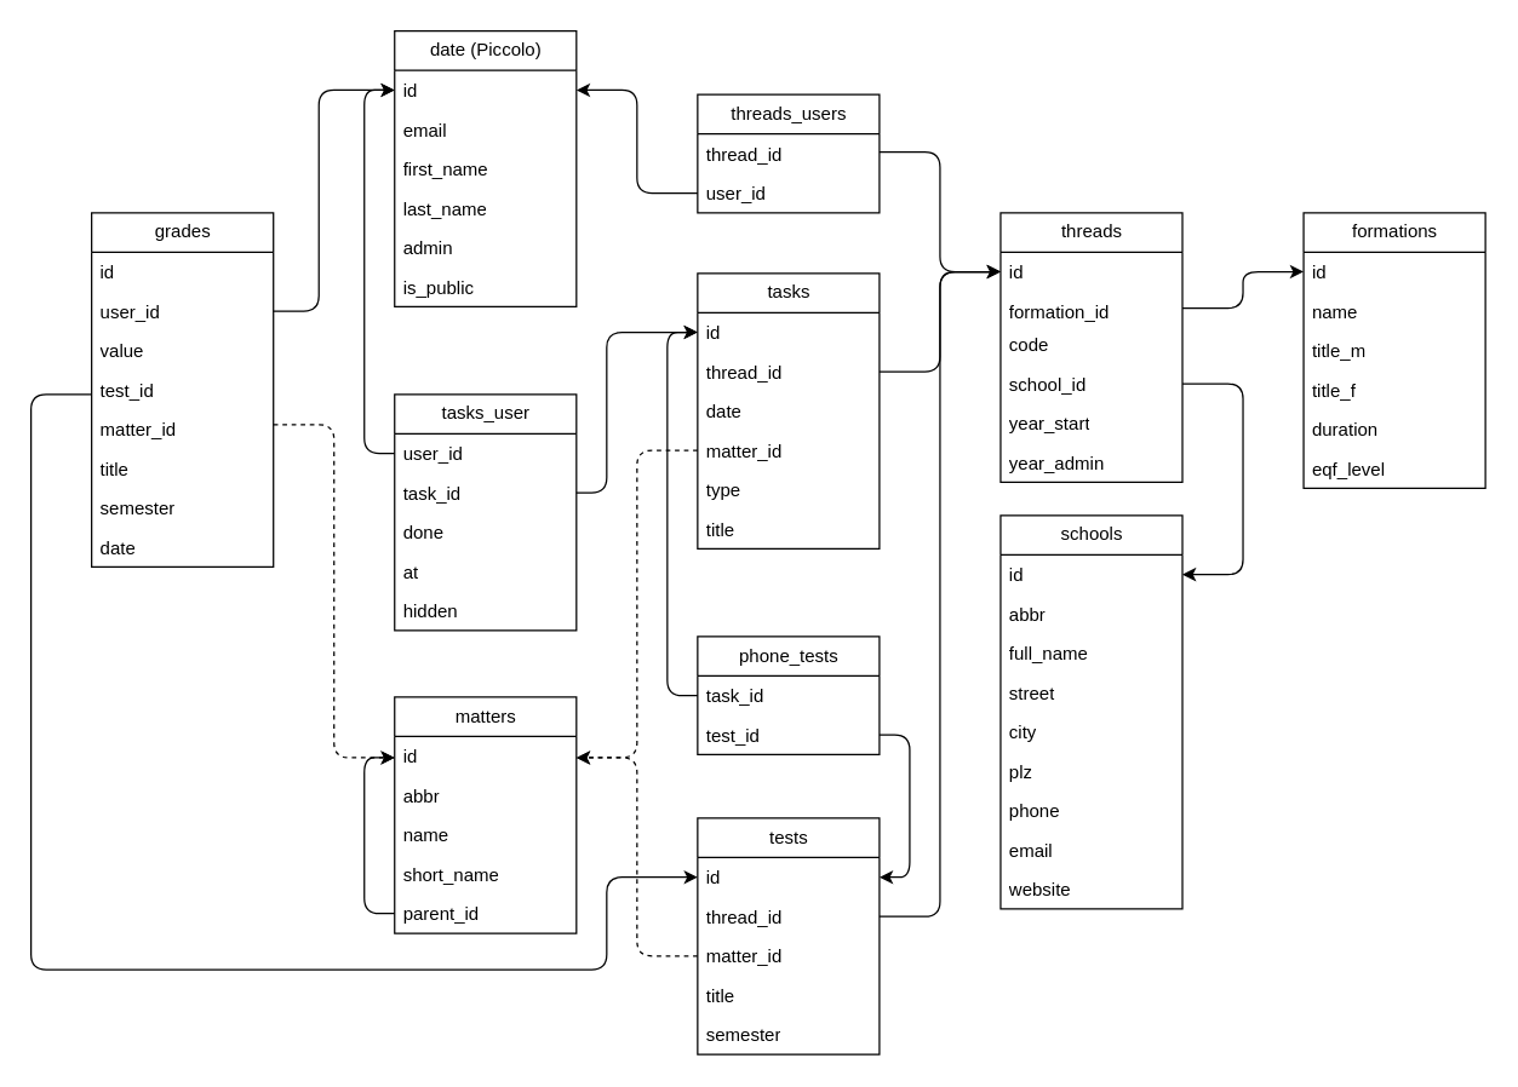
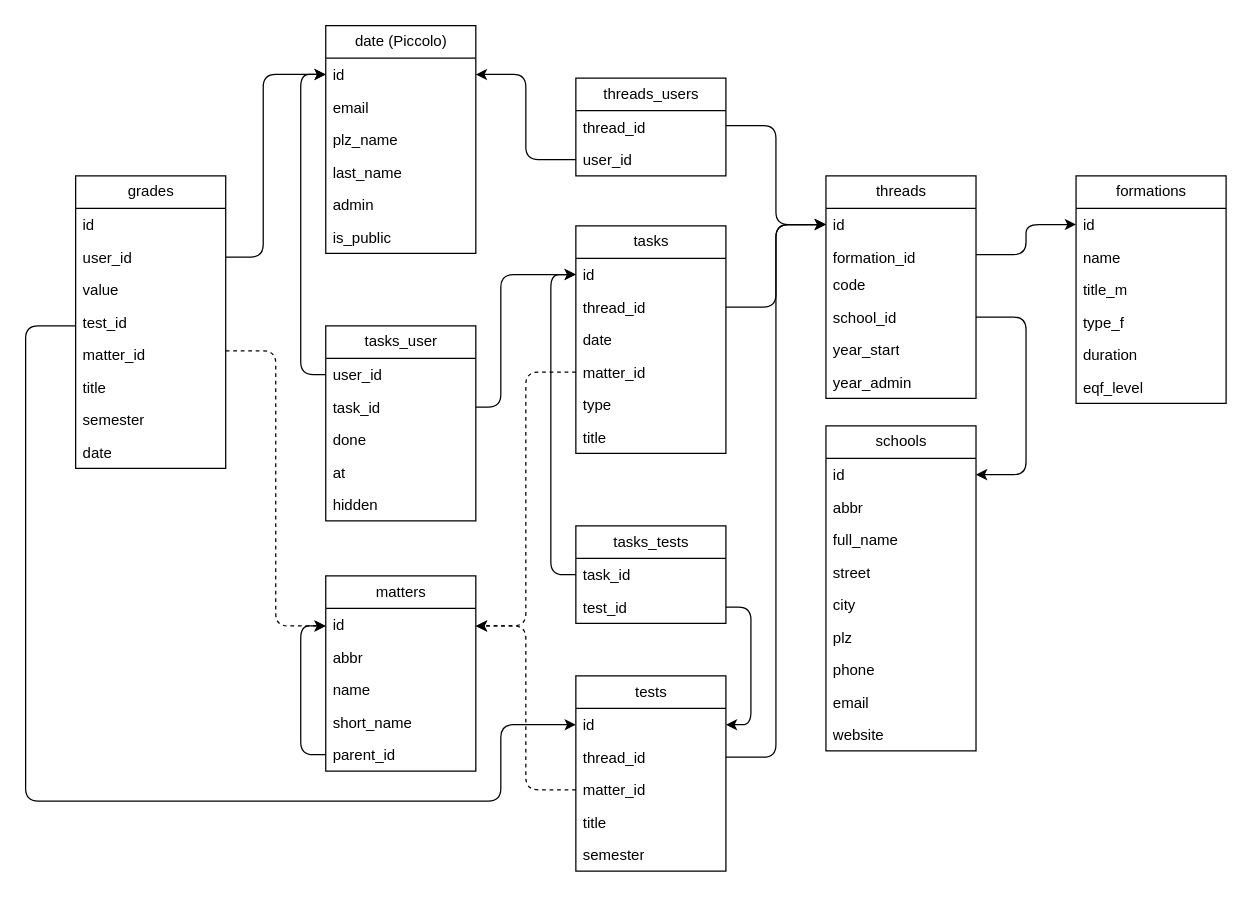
- <mxCell id="8" value="first_name" style="text;strokeColor=none;fillColor=none;align=left;verticalAlign=top;spacingLeft=4;spacingRight=4;overflow=hidden;rotatable=0;points=[[0,0.5],[1,0.5]];portConstraint=eastwest;whiteSpace=wrap;html=1;" parent="5" vertex="1"><mxGeometry y="78" width="120" height="26" as="geometry" /></mxCell>
+ <mxCell id="8" value="plz_name" style="text;strokeColor=none;fillColor=none;align=left;verticalAlign=top;spacingLeft=4;spacingRight=4;overflow=hidden;rotatable=0;points=[[0,0.5],[1,0.5]];portConstraint=eastwest;whiteSpace=wrap;html=1;" parent="5" vertex="1"><mxGeometry y="78" width="120" height="26" as="geometry" /></mxCell>
- <mxCell id="23" value="title_f" style="text;strokeColor=none;fillColor=none;align=left;verticalAlign=top;spacingLeft=4;spacingRight=4;overflow=hidden;rotatable=0;points=[[0,0.5],[1,0.5]];portConstraint=eastwest;whiteSpace=wrap;html=1;" parent="19" vertex="1"><mxGeometry y="104" width="120" height="26" as="geometry" /></mxCell>
+ <mxCell id="23" value="type_f" style="text;strokeColor=none;fillColor=none;align=left;verticalAlign=top;spacingLeft=4;spacingRight=4;overflow=hidden;rotatable=0;points=[[0,0.5],[1,0.5]];portConstraint=eastwest;whiteSpace=wrap;html=1;" parent="19" vertex="1"><mxGeometry y="104" width="120" height="26" as="geometry" /></mxCell>
- <mxCell id="84" value="phone_tests" style="swimlane;fontStyle=0;childLayout=stackLayout;horizontal=1;startSize=26;fillColor=none;horizontalStack=0;resizeParent=1;resizeParentMax=0;resizeLast=0;collapsible=1;marginBottom=0;html=1;" parent="1" vertex="1"><mxGeometry x="460" y="420" width="120" height="78" as="geometry"><mxRectangle x="320" y="280" width="80" height="30" as="alternateBounds" /></mxGeometry></mxCell>
+ <mxCell id="84" value="tasks_tests" style="swimlane;fontStyle=0;childLayout=stackLayout;horizontal=1;startSize=26;fillColor=none;horizontalStack=0;resizeParent=1;resizeParentMax=0;resizeLast=0;collapsible=1;marginBottom=0;html=1;" parent="1" vertex="1"><mxGeometry x="460" y="420" width="120" height="78" as="geometry"><mxRectangle x="320" y="280" width="80" height="30" as="alternateBounds" /></mxGeometry></mxCell>
